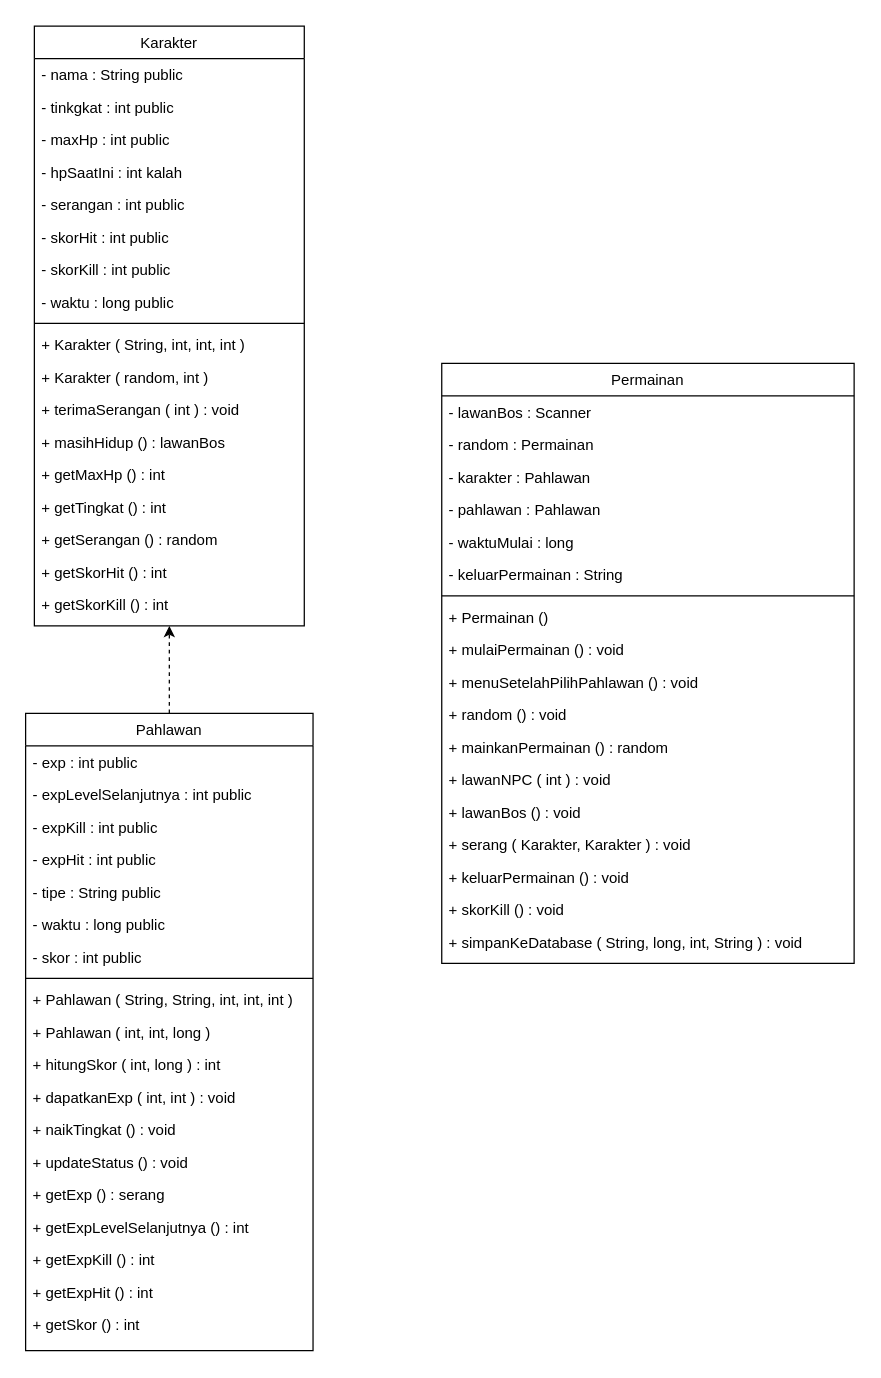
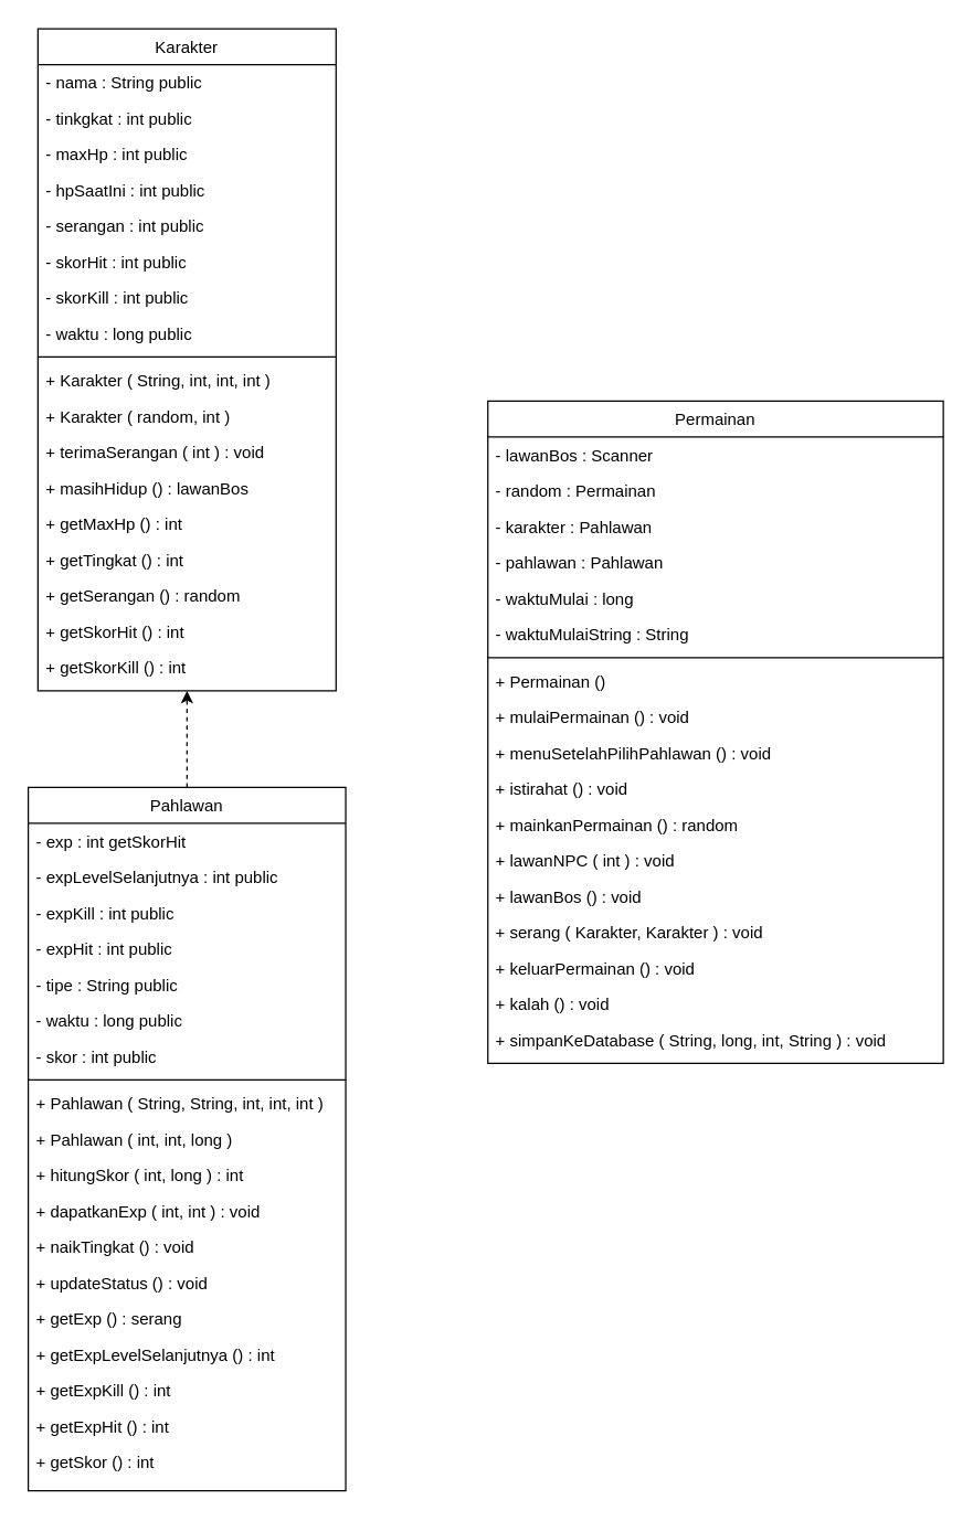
- <mxCell id="27" value="- hpSaatIni : int kalah" style="text;align=left;verticalAlign=top;spacingLeft=4;spacingRight=4;overflow=hidden;rotatable=0;points=[[0,0.5],[1,0.5]];portConstraint=eastwest;rounded=0;shadow=0;html=0;" vertex="1" parent="23"><mxGeometry y="104" width="216" height="26" as="geometry" /></mxCell>
+ <mxCell id="27" value="- hpSaatIni : int public" style="text;align=left;verticalAlign=top;spacingLeft=4;spacingRight=4;overflow=hidden;rotatable=0;points=[[0,0.5],[1,0.5]];portConstraint=eastwest;rounded=0;shadow=0;html=0;" vertex="1" parent="23"><mxGeometry y="104" width="216" height="26" as="geometry" /></mxCell>
- <mxCell id="48" value="- keluarPermainan : String" style="text;align=left;verticalAlign=top;spacingLeft=4;spacingRight=4;overflow=hidden;rotatable=0;points=[[0,0.5],[1,0.5]];portConstraint=eastwest;" vertex="1" parent="42"><mxGeometry y="156" width="330" height="26" as="geometry" /></mxCell>
+ <mxCell id="48" value="- waktuMulaiString : String" style="text;align=left;verticalAlign=top;spacingLeft=4;spacingRight=4;overflow=hidden;rotatable=0;points=[[0,0.5],[1,0.5]];portConstraint=eastwest;" vertex="1" parent="42"><mxGeometry y="156" width="330" height="26" as="geometry" /></mxCell>
- <mxCell id="53" value="+ random () : void" style="text;align=left;verticalAlign=top;spacingLeft=4;spacingRight=4;overflow=hidden;rotatable=0;points=[[0,0.5],[1,0.5]];portConstraint=eastwest;fontStyle=0" vertex="1" parent="42"><mxGeometry y="268" width="330" height="26" as="geometry" /></mxCell>
+ <mxCell id="53" value="+ istirahat () : void" style="text;align=left;verticalAlign=top;spacingLeft=4;spacingRight=4;overflow=hidden;rotatable=0;points=[[0,0.5],[1,0.5]];portConstraint=eastwest;fontStyle=0" vertex="1" parent="42"><mxGeometry y="268" width="330" height="26" as="geometry" /></mxCell>
- <mxCell id="4" value="- exp : int public" style="text;align=left;verticalAlign=top;spacingLeft=4;spacingRight=4;overflow=hidden;rotatable=0;points=[[0,0.5],[1,0.5]];portConstraint=eastwest;" vertex="1" parent="3"><mxGeometry y="26" width="230" height="26" as="geometry" /></mxCell>
+ <mxCell id="4" value="- exp : int getSkorHit" style="text;align=left;verticalAlign=top;spacingLeft=4;spacingRight=4;overflow=hidden;rotatable=0;points=[[0,0.5],[1,0.5]];portConstraint=eastwest;" vertex="1" parent="3"><mxGeometry y="26" width="230" height="26" as="geometry" /></mxCell>
- <mxCell id="59" value="+ skorKill () : void" style="text;align=left;verticalAlign=top;spacingLeft=4;spacingRight=4;overflow=hidden;rotatable=0;points=[[0,0.5],[1,0.5]];portConstraint=eastwest;rounded=0;shadow=0;html=0;" vertex="1" parent="42"><mxGeometry y="424" width="330" height="26" as="geometry" /></mxCell>
+ <mxCell id="59" value="+ kalah () : void" style="text;align=left;verticalAlign=top;spacingLeft=4;spacingRight=4;overflow=hidden;rotatable=0;points=[[0,0.5],[1,0.5]];portConstraint=eastwest;rounded=0;shadow=0;html=0;" vertex="1" parent="42"><mxGeometry y="424" width="330" height="26" as="geometry" /></mxCell>
